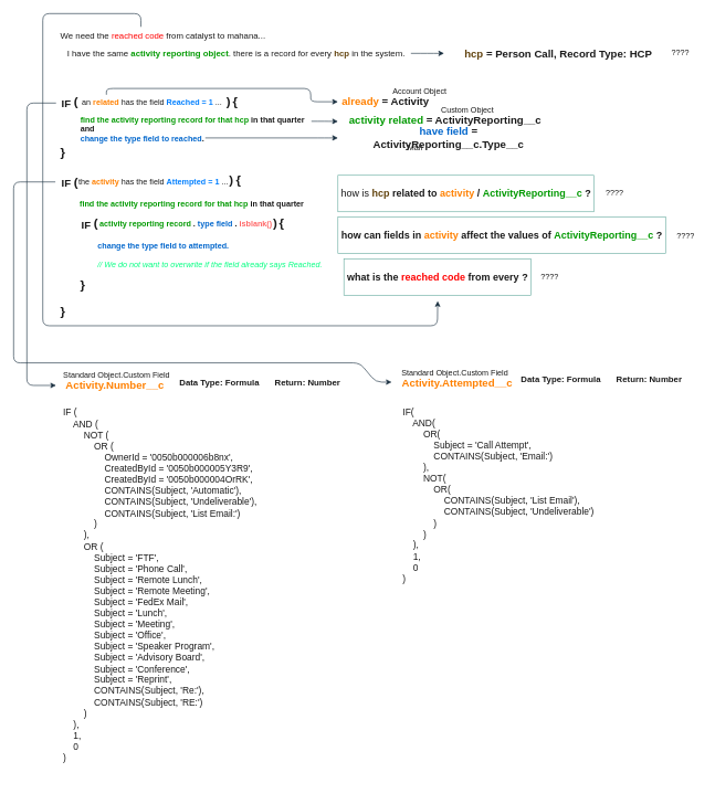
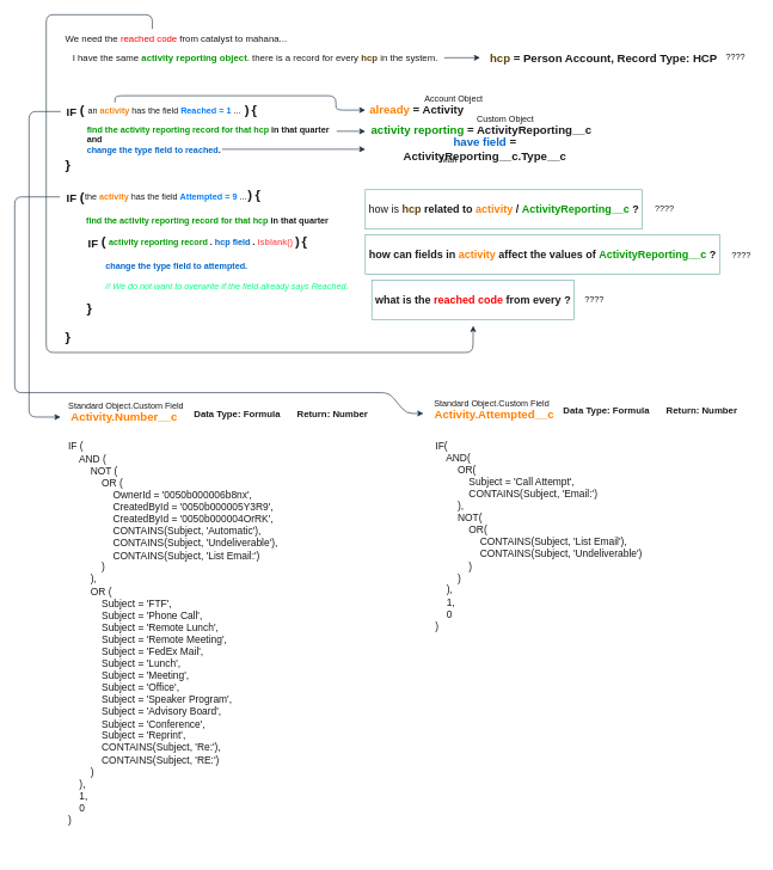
- <mxCell id="31" value="&lt;b style=&quot;border-color: var(--border-color); font-size: 16px;&quot;&gt;&lt;font color=&quot;#61420d&quot; style=&quot;border-color: var(--border-color); font-size: 16px;&quot;&gt;hcp&lt;/font&gt;&lt;font style=&quot;border-color: var(--border-color); font-size: 16px;&quot; color=&quot;#ff8000&quot;&gt;&amp;nbsp;&lt;/font&gt;&lt;font style=&quot;border-color: var(--border-color); font-size: 16px;&quot;&gt;= Person Call, Record Type: HCP&lt;/font&gt;&lt;/b&gt;" style="text;html=1;strokeColor=none;fillColor=none;align=center;verticalAlign=middle;whiteSpace=wrap;rounded=1;fontSize=16;labelBackgroundColor=none;fontColor=#1A1A1A;" vertex="1" parent="1"><mxGeometry x="671" y="52.5" width="341" height="55" as="geometry" /></mxCell>
+ <mxCell id="31" value="&lt;b style=&quot;border-color: var(--border-color); font-size: 16px;&quot;&gt;&lt;font color=&quot;#61420d&quot; style=&quot;border-color: var(--border-color); font-size: 16px;&quot;&gt;hcp&lt;/font&gt;&lt;font style=&quot;border-color: var(--border-color); font-size: 16px;&quot; color=&quot;#ff8000&quot;&gt;&amp;nbsp;&lt;/font&gt;&lt;font style=&quot;border-color: var(--border-color); font-size: 16px;&quot;&gt;= Person Account, Record Type: HCP&lt;/font&gt;&lt;/b&gt;" style="text;html=1;strokeColor=none;fillColor=none;align=center;verticalAlign=middle;whiteSpace=wrap;rounded=1;fontSize=16;labelBackgroundColor=none;fontColor=#1A1A1A;" vertex="1" parent="1"><mxGeometry x="671" y="52.5" width="341" height="55" as="geometry" /></mxCell>
- <mxCell id="17" value="an&amp;nbsp;&lt;b style=&quot;border-color: var(--border-color);&quot;&gt;&lt;font style=&quot;border-color: var(--border-color);&quot; color=&quot;#ff8000&quot;&gt;related&lt;/font&gt;&lt;/b&gt;&amp;nbsp;has the field&amp;nbsp;&lt;font style=&quot;border-color: var(--border-color); text-align: left;&quot; color=&quot;#007fff&quot;&gt;&lt;b style=&quot;border-color: var(--border-color);&quot;&gt;Reached = 1&lt;/b&gt;&lt;/font&gt;&lt;span style=&quot;text-align: left;&quot;&gt;&amp;nbsp;...&lt;/span&gt;" style="text;html=1;strokeColor=none;fillColor=none;align=center;verticalAlign=middle;whiteSpace=wrap;rounded=1;labelBackgroundColor=none;fontColor=#1A1A1A;" vertex="1" parent="1"><mxGeometry x="119" y="144.5" width="220" height="19" as="geometry" /></mxCell>
+ <mxCell id="17" value="an&amp;nbsp;&lt;b style=&quot;border-color: var(--border-color);&quot;&gt;&lt;font style=&quot;border-color: var(--border-color);&quot; color=&quot;#ff8000&quot;&gt;activity&lt;/font&gt;&lt;/b&gt;&amp;nbsp;has the field&amp;nbsp;&lt;font style=&quot;border-color: var(--border-color); text-align: left;&quot; color=&quot;#007fff&quot;&gt;&lt;b style=&quot;border-color: var(--border-color);&quot;&gt;Reached = 1&lt;/b&gt;&lt;/font&gt;&lt;span style=&quot;text-align: left;&quot;&gt;&amp;nbsp;...&lt;/span&gt;" style="text;html=1;strokeColor=none;fillColor=none;align=center;verticalAlign=middle;whiteSpace=wrap;rounded=1;labelBackgroundColor=none;fontColor=#1A1A1A;" vertex="1" parent="1"><mxGeometry x="119" y="144.5" width="220" height="19" as="geometry" /></mxCell>
- <mxCell id="30" value="&lt;b style=&quot;border-color: var(--border-color); text-align: left; font-size: 16px;&quot;&gt;&lt;font style=&quot;border-color: var(--border-color); font-size: 16px;&quot; color=&quot;#009900&quot;&gt;activity related &lt;/font&gt;&lt;font style=&quot;border-color: var(--border-color); font-size: 16px;&quot;&gt;= ActivityReporting__c&lt;/font&gt;&lt;/b&gt;" style="text;html=1;strokeColor=none;fillColor=none;align=center;verticalAlign=middle;whiteSpace=wrap;rounded=1;fontSize=16;labelBackgroundColor=none;fontColor=#1A1A1A;" vertex="1" parent="1"><mxGeometry x="516" y="167" width="310" height="25.5" as="geometry" /></mxCell>
+ <mxCell id="30" value="&lt;b style=&quot;border-color: var(--border-color); text-align: left; font-size: 16px;&quot;&gt;&lt;font style=&quot;border-color: var(--border-color); font-size: 16px;&quot; color=&quot;#009900&quot;&gt;activity reporting &lt;/font&gt;&lt;font style=&quot;border-color: var(--border-color); font-size: 16px;&quot;&gt;= ActivityReporting__c&lt;/font&gt;&lt;/b&gt;" style="text;html=1;strokeColor=none;fillColor=none;align=center;verticalAlign=middle;whiteSpace=wrap;rounded=1;fontSize=16;labelBackgroundColor=none;fontColor=#1A1A1A;" vertex="1" parent="1"><mxGeometry x="516" y="167" width="310" height="25.5" as="geometry" /></mxCell>
- <mxCell id="18" value="the &lt;b&gt;&lt;font color=&quot;#ff8000&quot;&gt;activity&lt;/font&gt;&lt;/b&gt; has the field&amp;nbsp;&lt;b style=&quot;border-color: var(--border-color); text-align: left;&quot;&gt;&lt;font style=&quot;border-color: var(--border-color);&quot; color=&quot;#007fff&quot;&gt;Attempted = 1&lt;/font&gt;&lt;/b&gt;&lt;span style=&quot;text-align: left;&quot;&gt;&amp;nbsp;...&lt;/span&gt;" style="text;html=1;strokeColor=none;fillColor=none;align=center;verticalAlign=middle;whiteSpace=wrap;rounded=1;labelBackgroundColor=none;fontColor=#1A1A1A;" vertex="1" parent="1"><mxGeometry x="116" y="260" width="230" height="30" as="geometry" /></mxCell>
+ <mxCell id="18" value="the &lt;b&gt;&lt;font color=&quot;#ff8000&quot;&gt;activity&lt;/font&gt;&lt;/b&gt; has the field&amp;nbsp;&lt;b style=&quot;border-color: var(--border-color); text-align: left;&quot;&gt;&lt;font style=&quot;border-color: var(--border-color);&quot; color=&quot;#007fff&quot;&gt;Attempted = 9&lt;/font&gt;&lt;/b&gt;&lt;span style=&quot;text-align: left;&quot;&gt;&amp;nbsp;...&lt;/span&gt;" style="text;html=1;strokeColor=none;fillColor=none;align=center;verticalAlign=middle;whiteSpace=wrap;rounded=1;labelBackgroundColor=none;fontColor=#1A1A1A;" vertex="1" parent="1"><mxGeometry x="116" y="260" width="230" height="30" as="geometry" /></mxCell>
- <mxCell id="24" value="&lt;b style=&quot;border-color: var(--border-color); text-align: left;&quot;&gt;&lt;font style=&quot;border-color: var(--border-color);&quot; color=&quot;#009900&quot;&gt;activity reporting record &lt;/font&gt;&lt;font style=&quot;border-color: var(--border-color);&quot;&gt;. &lt;font color=&quot;#0066cc&quot;&gt;type field&lt;/font&gt; . &lt;font color=&quot;#ff6666&quot;&gt;isblank()&lt;/font&gt;&lt;/font&gt;&lt;/b&gt;" style="text;html=1;strokeColor=none;fillColor=none;align=center;verticalAlign=middle;whiteSpace=wrap;rounded=1;labelBackgroundColor=none;fontColor=#1A1A1A;" vertex="1" parent="1"><mxGeometry x="145" y="323" width="270" height="30" as="geometry" /></mxCell>
+ <mxCell id="24" value="&lt;b style=&quot;border-color: var(--border-color); text-align: left;&quot;&gt;&lt;font style=&quot;border-color: var(--border-color);&quot; color=&quot;#009900&quot;&gt;activity reporting record &lt;/font&gt;&lt;font style=&quot;border-color: var(--border-color);&quot;&gt;. &lt;font color=&quot;#0066cc&quot;&gt;hcp field&lt;/font&gt; . &lt;font color=&quot;#ff6666&quot;&gt;isblank()&lt;/font&gt;&lt;/font&gt;&lt;/b&gt;" style="text;html=1;strokeColor=none;fillColor=none;align=center;verticalAlign=middle;whiteSpace=wrap;rounded=1;labelBackgroundColor=none;fontColor=#1A1A1A;" vertex="1" parent="1"><mxGeometry x="145" y="323" width="270" height="30" as="geometry" /></mxCell>
